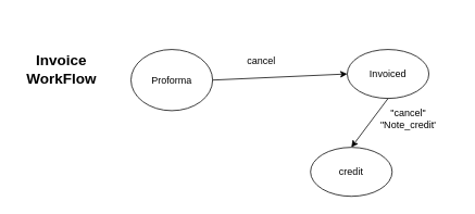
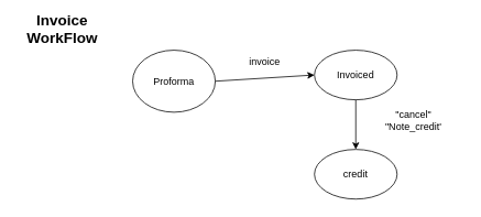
- <mxCell id="9" value="cancel" style="text;html=1;strokeColor=none;fillColor=none;align=center;verticalAlign=middle;whiteSpace=wrap;rounded=0;" parent="1" vertex="1"><mxGeometry x="290" y="60" width="60" height="30" as="geometry" /></mxCell>
+ <mxCell id="9" value="invoice" style="text;html=1;strokeColor=none;fillColor=none;align=center;verticalAlign=middle;whiteSpace=wrap;rounded=0;" parent="1" vertex="1"><mxGeometry x="290" y="60" width="60" height="30" as="geometry" /></mxCell>
- <mxCell id="2" value="&lt;font style=&quot;font-size: 18px;&quot;&gt;&lt;b style=&quot;&quot;&gt;Invoice&lt;br&gt;WorkFlow&lt;br&gt;&lt;/b&gt;&lt;/font&gt;" style="text;html=1;strokeColor=none;fillColor=none;align=center;verticalAlign=middle;whiteSpace=wrap;rounded=0;" parent="1" vertex="1"><mxGeometry x="20" y="70" width="110" height="30" as="geometry" /></mxCell>
+ <mxCell id="2" value="&lt;font style=&quot;font-size: 18px;&quot;&gt;&lt;b style=&quot;&quot;&gt;Invoice&lt;br&gt;WorkFlow&lt;br&gt;&lt;/b&gt;&lt;/font&gt;" style="text;html=1;strokeColor=none;fillColor=none;align=center;verticalAlign=middle;whiteSpace=wrap;rounded=0;" parent="1" vertex="1"><mxGeometry x="20" y="20" width="110" height="30" as="geometry" /></mxCell>
- <mxCell id="4" value="Invoiced" style="ellipse;whiteSpace=wrap;html=1;" parent="1" vertex="1"><mxGeometry x="425" y="60" width="100" height="60" as="geometry" /></mxCell>
+ <mxCell id="4" value="Invoiced" style="ellipse;whiteSpace=wrap;html=1;" parent="1" vertex="1"><mxGeometry x="380" y="60" width="100" height="60" as="geometry" /></mxCell>
